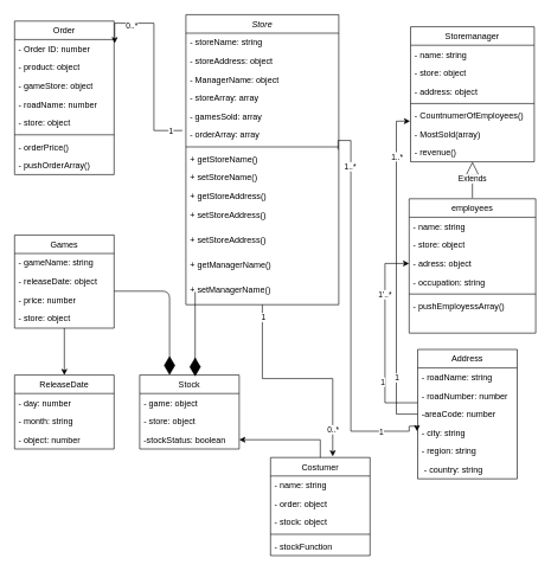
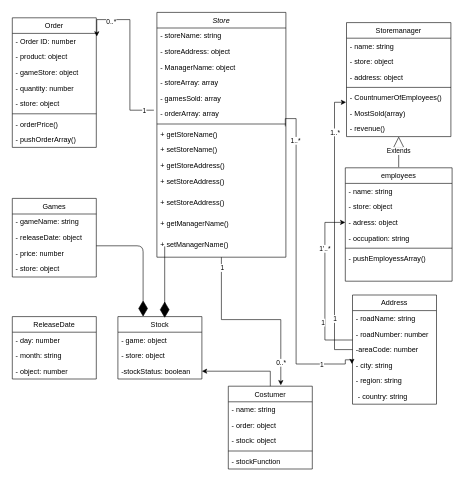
- <mxCell id="82" value="- roadName: number " style="text;strokeColor=none;fillColor=none;align=left;verticalAlign=top;spacingLeft=4;spacingRight=4;overflow=hidden;rotatable=0;points=[[0,0.5],[1,0.5]];portConstraint=eastwest;" parent="78" vertex="1"><mxGeometry y="104" width="140" height="26" as="geometry" /></mxCell>
+ <mxCell id="82" value="- quantity: number " style="text;strokeColor=none;fillColor=none;align=left;verticalAlign=top;spacingLeft=4;spacingRight=4;overflow=hidden;rotatable=0;points=[[0,0.5],[1,0.5]];portConstraint=eastwest;" parent="78" vertex="1"><mxGeometry y="104" width="140" height="26" as="geometry" /></mxCell>
- <mxCell id="55" style="edgeStyle=orthogonalEdgeStyle;rounded=0;orthogonalLoop=1;jettySize=auto;html=1;entryX=0.5;entryY=0;entryDx=0;entryDy=0;" parent="1" source="57" target="51" edge="1"><mxGeometry relative="1" as="geometry" /></mxCell>
